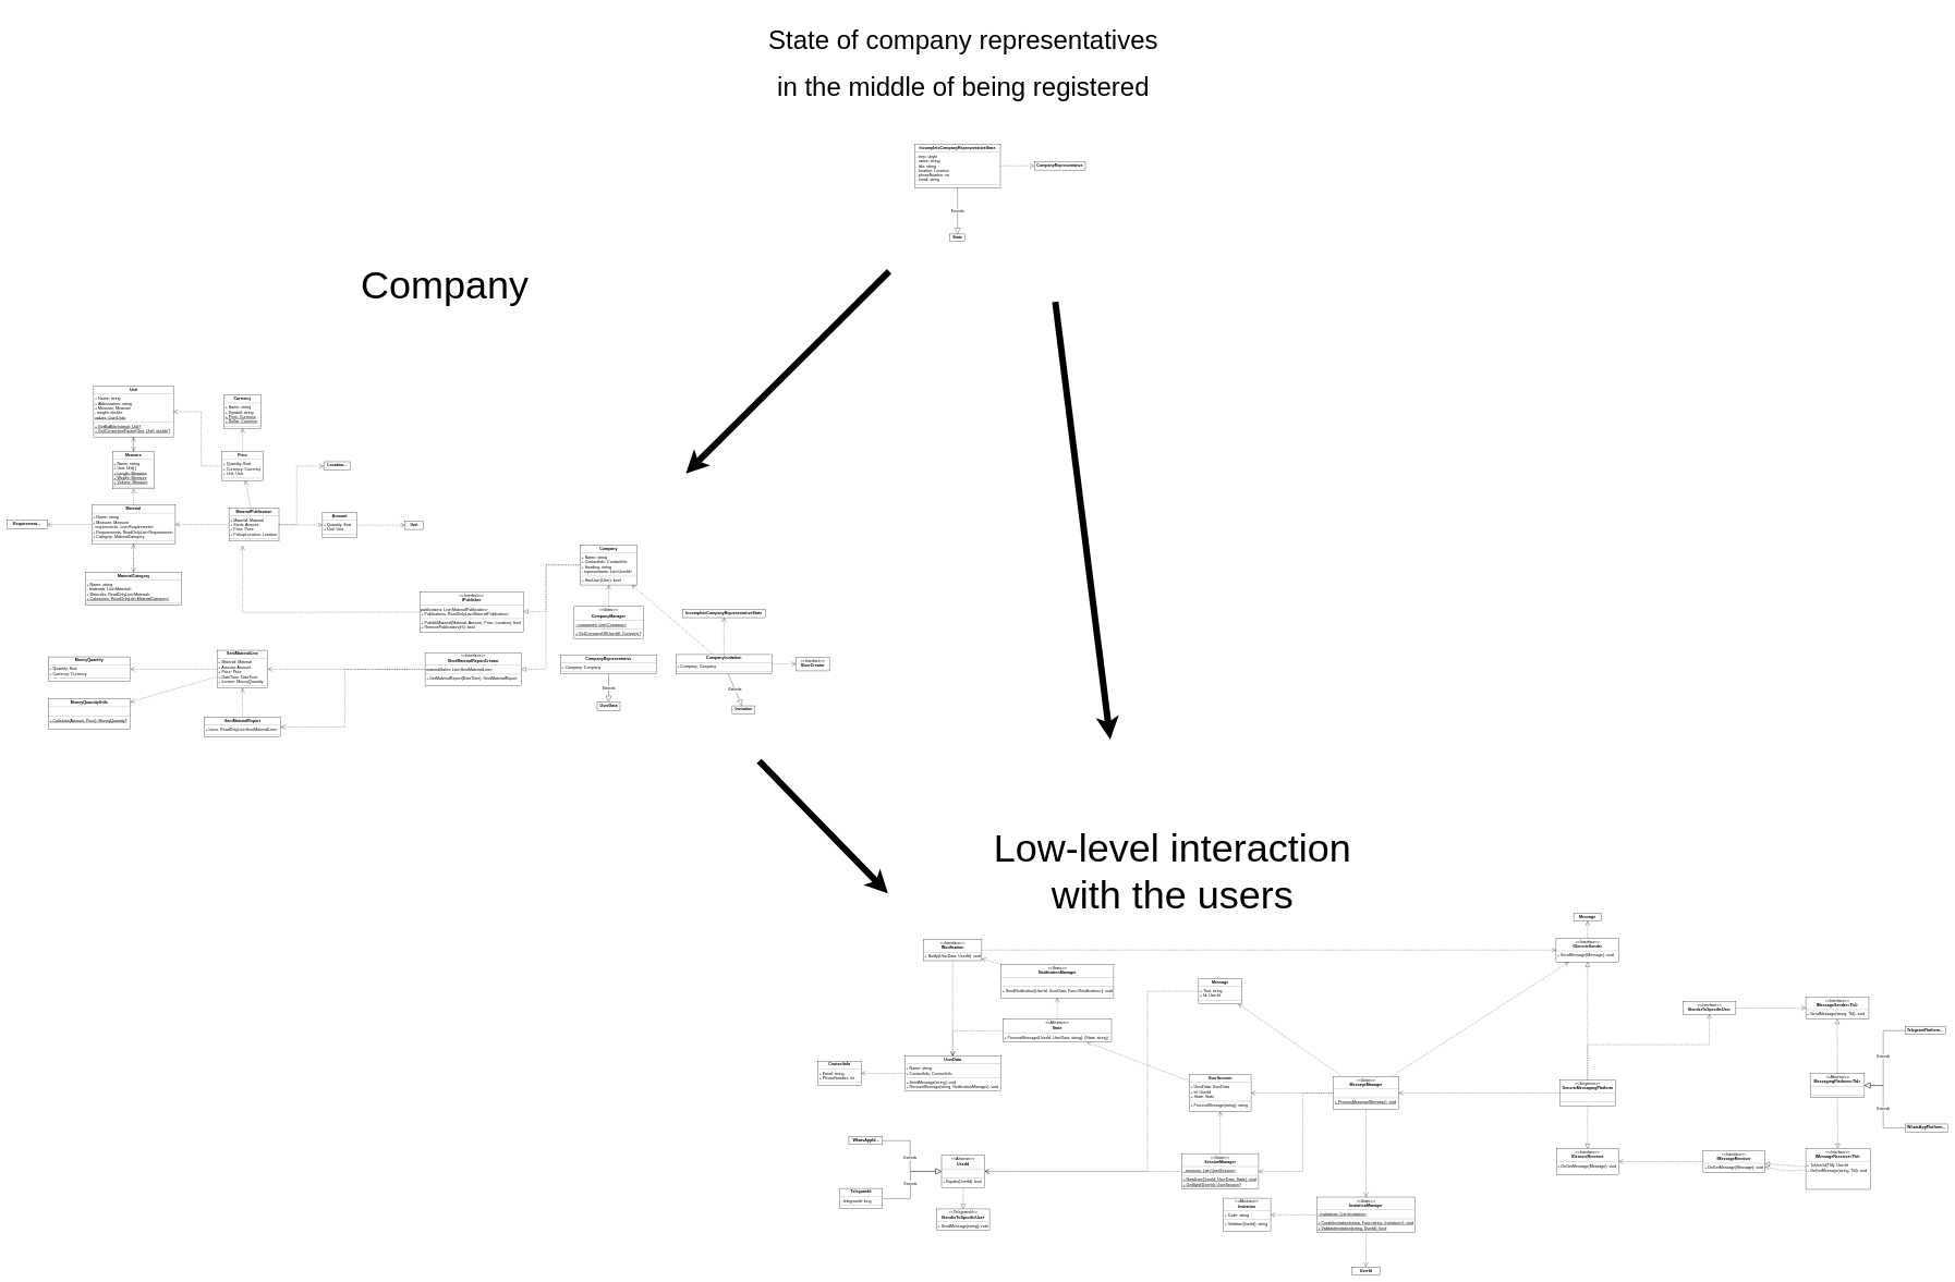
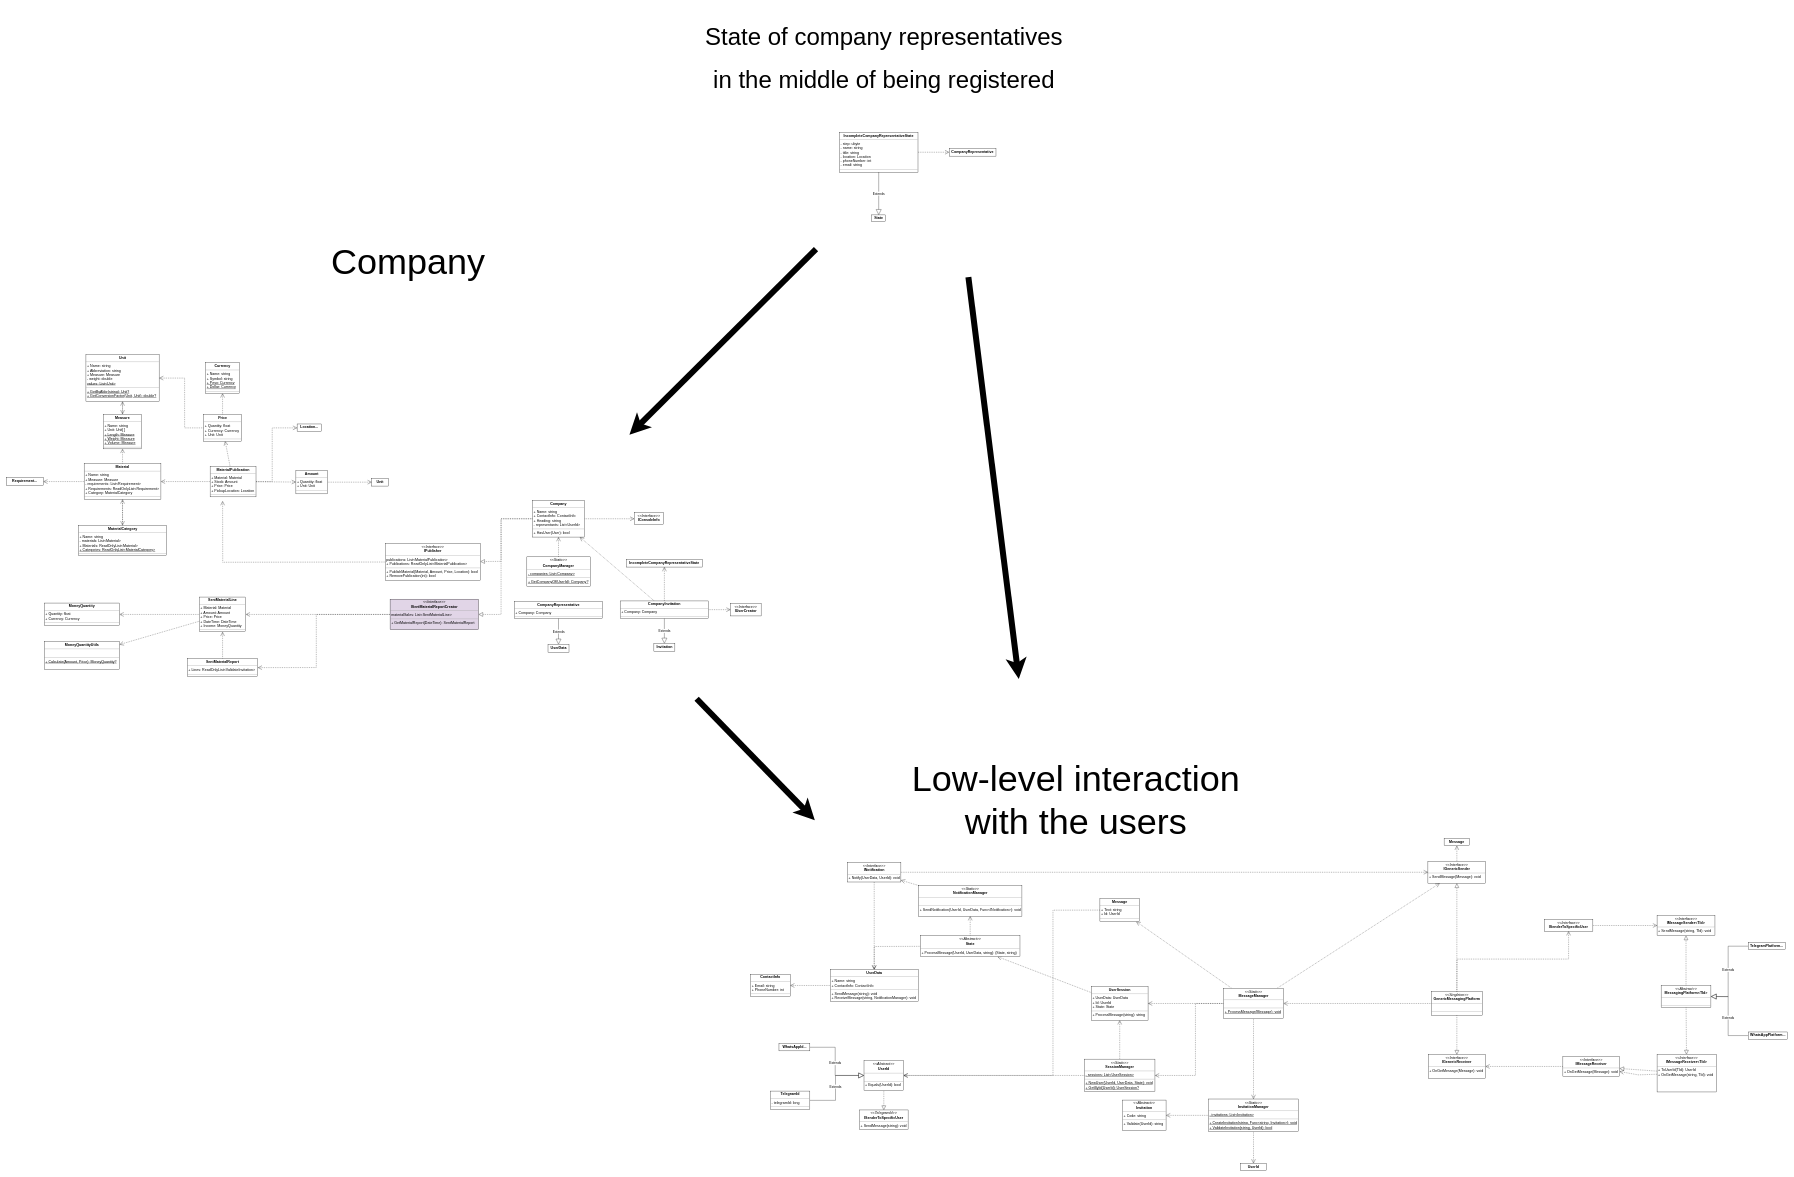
+ <mxCell id="18" value="" style="endArrow=open;endSize=12;dashed=1;html=1;rounded=0;" parent="1" source="82" target="61" edge="1"><mxGeometry x="0.004" y="105" width="160" relative="1" as="geometry"><mxPoint x="2020" y="1729" as="sourcePoint" /><mxPoint x="2114" y="1768" as="targetPoint" /><mxPoint as="offset" /></mxGeometry></mxCell>
+ <mxCell id="61" value="&lt;p style=&quot;margin: 0px ; margin-top: 4px ; text-align: center&quot;&gt;&lt;i&gt;&amp;lt;&amp;lt;Interface&amp;gt;&amp;gt;&lt;/i&gt;&lt;br&gt;&lt;b&gt;IConsoleInfo&lt;/b&gt;&lt;/p&gt;" style="verticalAlign=top;align=left;overflow=fill;fontSize=12;fontFamily=Helvetica;html=1;" parent="1" vertex="1"><mxGeometry x="2114" y="1709" width="98" height="40" as="geometry" /></mxCell>
- <mxCell id="81" value="&lt;p style=&quot;margin: 0px ; margin-top: 4px ; text-align: center&quot;&gt;&lt;i&gt;&amp;lt;&amp;lt;Interface&amp;gt;&amp;gt;&lt;/i&gt;&lt;br&gt;&lt;b&gt;ISentMaterialReportCreator&lt;/b&gt;&lt;/p&gt;&lt;hr size=&quot;1&quot;&gt;&lt;p style=&quot;margin: 0px ; margin-left: 4px&quot;&gt;materialSales: List&amp;lt;SentMaterialLine&amp;gt;&lt;br&gt;&lt;/p&gt;&lt;hr size=&quot;1&quot;&gt;&lt;p style=&quot;margin: 0px ; margin-left: 4px&quot;&gt;+ GetMaterialReport(DateTime): SentMaterialReport&lt;/p&gt;" style="verticalAlign=top;align=left;overflow=fill;fontSize=12;fontFamily=Helvetica;html=1;" parent="1" vertex="1"><mxGeometry x="1300" y="1997" width="295" height="102" as="geometry" /></mxCell>
+ <mxCell id="81" value="&lt;p style=&quot;margin: 0px ; margin-top: 4px ; text-align: center&quot;&gt;&lt;i&gt;&amp;lt;&amp;lt;Interface&amp;gt;&amp;gt;&lt;/i&gt;&lt;br&gt;&lt;b&gt;ISentMaterialReportCreator&lt;/b&gt;&lt;/p&gt;&lt;hr size=&quot;1&quot;&gt;&lt;p style=&quot;margin: 0px ; margin-left: 4px&quot;&gt;materialSales: List&amp;lt;SentMaterialLine&amp;gt;&lt;br&gt;&lt;/p&gt;&lt;hr size=&quot;1&quot;&gt;&lt;p style=&quot;margin: 0px ; margin-left: 4px&quot;&gt;+ GetMaterialReport(DateTime): SentMaterialReport&lt;/p&gt;" style="verticalAlign=top;align=left;overflow=fill;fontSize=12;fontFamily=Helvetica;html=1;fillColor=#e1d5e7;" parent="1" vertex="1"><mxGeometry x="1300" y="1997" width="295" height="102" as="geometry" /></mxCell>
- <mxCell id="86" value="&lt;p style=&quot;margin: 0px ; margin-top: 4px ; text-align: center&quot;&gt;&lt;b&gt;Invitation&lt;/b&gt;&lt;/p&gt;" style="verticalAlign=top;align=left;overflow=fill;fontSize=12;fontFamily=Helvetica;html=1;" parent="1" vertex="1"><mxGeometry x="2239.5" y="2160" width="70" height="26" as="geometry" /></mxCell>
+ <mxCell id="86" value="&lt;p style=&quot;margin: 0px ; margin-top: 4px ; text-align: center&quot;&gt;&lt;b&gt;Invitation&lt;/b&gt;&lt;/p&gt;" style="verticalAlign=top;align=left;overflow=fill;fontSize=12;fontFamily=Helvetica;html=1;" parent="1" vertex="1"><mxGeometry x="2179.5" y="2145" width="70" height="26" as="geometry" /></mxCell>
- <mxCell id="91" value="&lt;p style=&quot;margin: 0px ; margin-top: 4px ; text-align: center&quot;&gt;&lt;b&gt;SentMaterialReport&lt;/b&gt;&lt;/p&gt;&lt;hr size=&quot;1&quot;&gt;&lt;p style=&quot;margin: 0px ; margin-left: 4px&quot;&gt;+ Lines: ReadOnlyList&amp;lt;SentMaterialLine&amp;gt;&lt;/p&gt;&lt;hr size=&quot;1&quot;&gt;&lt;p style=&quot;margin: 0px ; margin-left: 4px&quot;&gt;&lt;br&gt;&lt;/p&gt;" style="verticalAlign=top;align=left;overflow=fill;fontSize=12;fontFamily=Helvetica;html=1;" parent="1" vertex="1"><mxGeometry x="624" y="2195" width="235" height="61" as="geometry" /></mxCell>
+ <mxCell id="91" value="&lt;p style=&quot;margin: 0px ; margin-top: 4px ; text-align: center&quot;&gt;&lt;b&gt;SentMaterialReport&lt;/b&gt;&lt;/p&gt;&lt;hr size=&quot;1&quot;&gt;&lt;p style=&quot;margin: 0px ; margin-left: 4px&quot;&gt;+ Lines: ReadOnlyList&amp;lt;ValidateInvitation&amp;gt;&lt;/p&gt;&lt;hr size=&quot;1&quot;&gt;&lt;p style=&quot;margin: 0px ; margin-left: 4px&quot;&gt;&lt;br&gt;&lt;/p&gt;" style="verticalAlign=top;align=left;overflow=fill;fontSize=12;fontFamily=Helvetica;html=1;" parent="1" vertex="1"><mxGeometry x="624" y="2195" width="235" height="61" as="geometry" /></mxCell>
